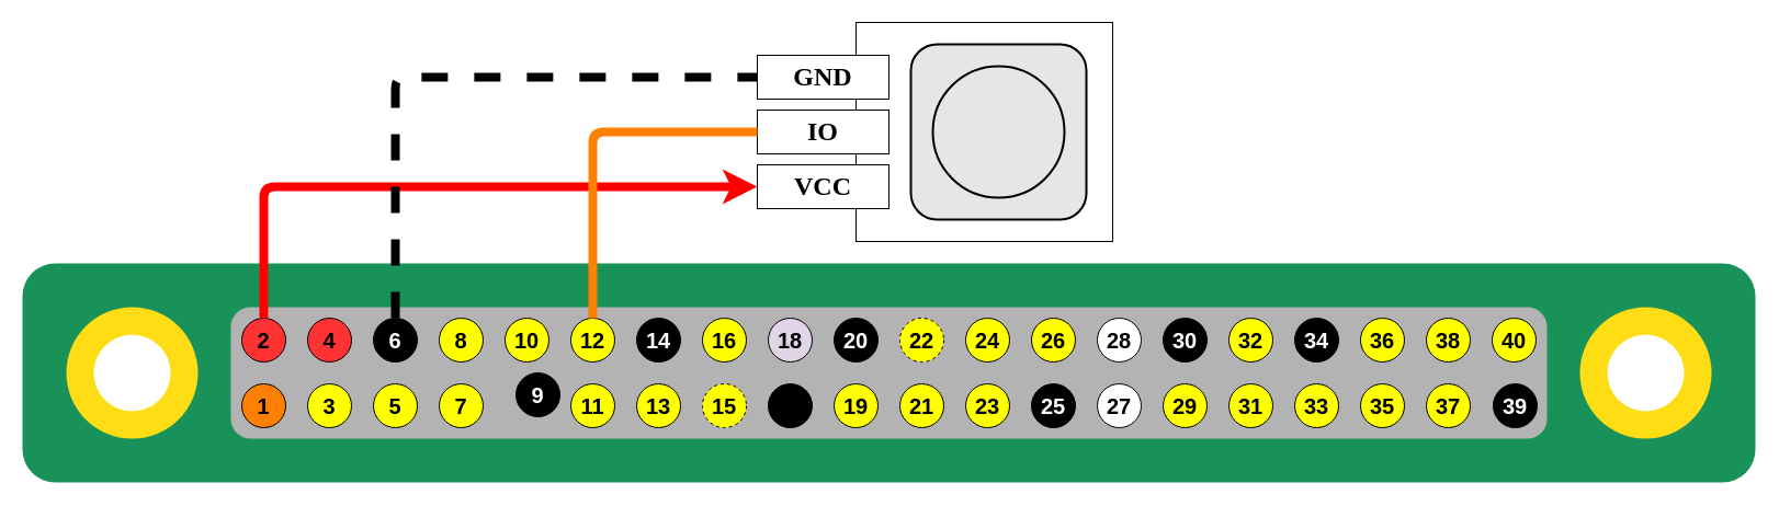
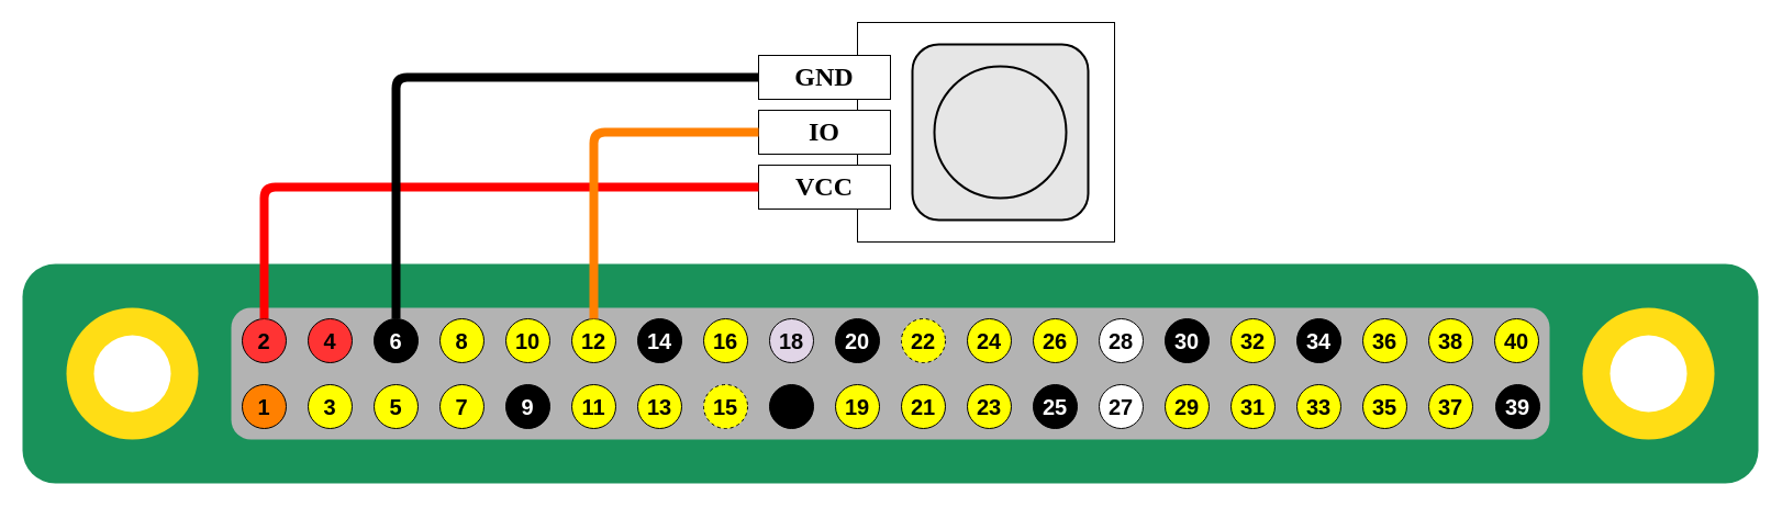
- <mxCell id="56" value="" style="endArrow=none;html=1;strokeWidth=8;entryX=0;entryY=0.5;entryDx=0;entryDy=0;exitX=0.5;exitY=0;exitDx=0;exitDy=0;dashed=1;" edge="1" parent="1" source="32" target="52"><mxGeometry width="50" height="50" relative="1" as="geometry"><mxPoint x="60" y="480" as="sourcePoint" /><mxPoint x="900" y="730" as="targetPoint" /><Array as="points"><mxPoint x="360" y="70" /></Array></mxGeometry></mxCell>
+ <mxCell id="56" value="" style="endArrow=none;html=1;strokeWidth=8;entryX=0;entryY=0.5;entryDx=0;entryDy=0;exitX=0.5;exitY=0;exitDx=0;exitDy=0;" edge="1" parent="1" source="32" target="52"><mxGeometry width="50" height="50" relative="1" as="geometry"><mxPoint x="60" y="480" as="sourcePoint" /><mxPoint x="900" y="730" as="targetPoint" /><Array as="points"><mxPoint x="360" y="70" /></Array></mxGeometry></mxCell>
- <mxCell id="55" value="" style="endArrow=classic;html=1;strokeColor=#FF0000;strokeWidth=8;entryX=0;entryY=0.5;entryDx=0;entryDy=0;exitX=0.5;exitY=0;exitDx=0;exitDy=0;" edge="1" parent="1" source="10" target="51"><mxGeometry width="50" height="50" relative="1" as="geometry"><mxPoint x="510" y="630" as="sourcePoint" /><mxPoint x="560" y="580" as="targetPoint" /><Array as="points"><mxPoint x="240" y="170" /></Array></mxGeometry></mxCell>
+ <mxCell id="55" value="" style="endArrow=none;html=1;strokeColor=#FF0000;strokeWidth=8;entryX=0;entryY=0.5;entryDx=0;entryDy=0;exitX=0.5;exitY=0;exitDx=0;exitDy=0;" edge="1" parent="1" source="10" target="51"><mxGeometry width="50" height="50" relative="1" as="geometry"><mxPoint x="510" y="630" as="sourcePoint" /><mxPoint x="560" y="580" as="targetPoint" /><Array as="points"><mxPoint x="240" y="170" /></Array></mxGeometry></mxCell>
- <mxCell id="13" value="9" style="ellipse;whiteSpace=wrap;html=1;aspect=fixed;fontStyle=1;fontSize=20;fillColor=#000000;labelBackgroundColor=none;fontColor=#FFFFFF;" vertex="1" parent="1"><mxGeometry x="470" y="340" width="40" height="40" as="geometry" /></mxCell>
+ <mxCell id="13" value="9" style="ellipse;whiteSpace=wrap;html=1;aspect=fixed;fontStyle=1;fontSize=20;fillColor=#000000;labelBackgroundColor=none;fontColor=#FFFFFF;" vertex="1" parent="1"><mxGeometry x="460" y="350" width="40" height="40" as="geometry" /></mxCell>
